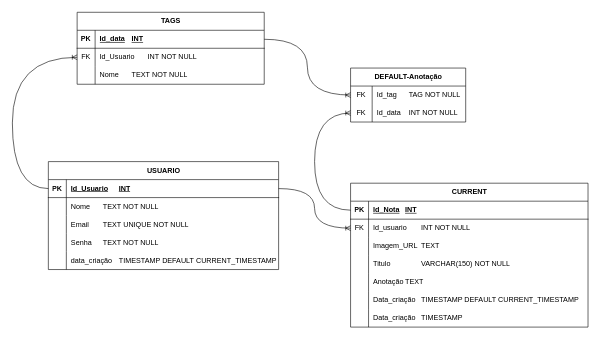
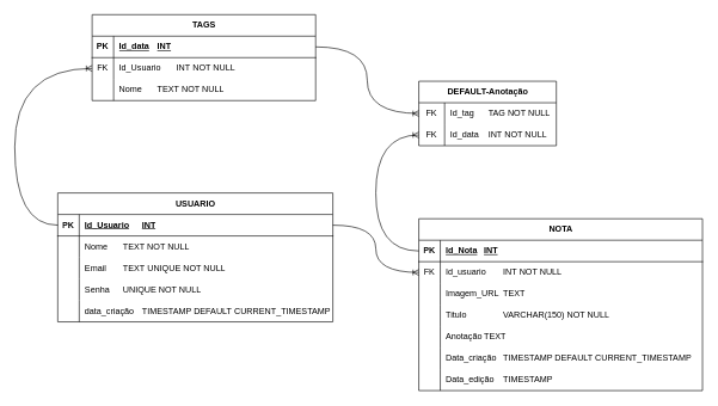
- <mxCell id="28" value="CURRENT" style="shape=table;startSize=30;container=1;collapsible=1;childLayout=tableLayout;fixedRows=1;rowLines=0;fontStyle=1;align=center;resizeLast=1;html=1;labelBackgroundColor=none;" parent="1" vertex="1"><mxGeometry x="584" y="305" width="396" height="240" as="geometry" /></mxCell>
+ <mxCell id="28" value="NOTA" style="shape=table;startSize=30;container=1;collapsible=1;childLayout=tableLayout;fixedRows=1;rowLines=0;fontStyle=1;align=center;resizeLast=1;html=1;labelBackgroundColor=none;" parent="1" vertex="1"><mxGeometry x="584" y="305" width="396" height="240" as="geometry" /></mxCell>
- <mxCell id="24" value="Senha&lt;span style=&quot;white-space: pre;&quot;&gt;&#09;&lt;/span&gt;TEXT NOT NULL" style="shape=partialRectangle;connectable=0;fillColor=none;top=0;left=0;bottom=0;right=0;align=left;spacingLeft=6;overflow=hidden;whiteSpace=wrap;html=1;labelBackgroundColor=none;" parent="22" vertex="1"><mxGeometry x="30" width="354" height="30" as="geometry"><mxRectangle width="354" height="30" as="alternateBounds" /></mxGeometry></mxCell>
+ <mxCell id="24" value="Senha&lt;span style=&quot;white-space: pre;&quot;&gt;&#09;&lt;/span&gt;UNIQUE NOT NULL" style="shape=partialRectangle;connectable=0;fillColor=none;top=0;left=0;bottom=0;right=0;align=left;spacingLeft=6;overflow=hidden;whiteSpace=wrap;html=1;labelBackgroundColor=none;" parent="22" vertex="1"><mxGeometry x="30" width="354" height="30" as="geometry"><mxRectangle width="354" height="30" as="alternateBounds" /></mxGeometry></mxCell>
- <mxCell id="49" value="Data_criação&lt;span style=&quot;white-space: pre;&quot;&gt;&#09;&lt;/span&gt;TIMESTAMP" style="shape=partialRectangle;connectable=0;fillColor=none;top=0;left=0;bottom=0;right=0;align=left;spacingLeft=6;overflow=hidden;whiteSpace=wrap;html=1;labelBackgroundColor=none;" parent="47" vertex="1"><mxGeometry x="30" width="366" height="30" as="geometry"><mxRectangle width="366" height="30" as="alternateBounds" /></mxGeometry></mxCell>
+ <mxCell id="49" value="Data_edição&lt;span style=&quot;white-space: pre;&quot;&gt;&#09;&lt;/span&gt;TIMESTAMP" style="shape=partialRectangle;connectable=0;fillColor=none;top=0;left=0;bottom=0;right=0;align=left;spacingLeft=6;overflow=hidden;whiteSpace=wrap;html=1;labelBackgroundColor=none;" parent="47" vertex="1"><mxGeometry x="30" width="366" height="30" as="geometry"><mxRectangle width="366" height="30" as="alternateBounds" /></mxGeometry></mxCell>
